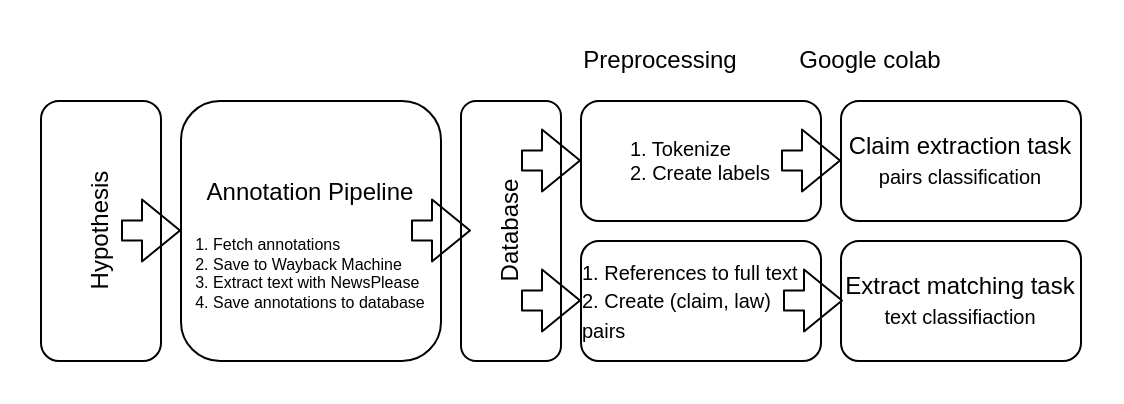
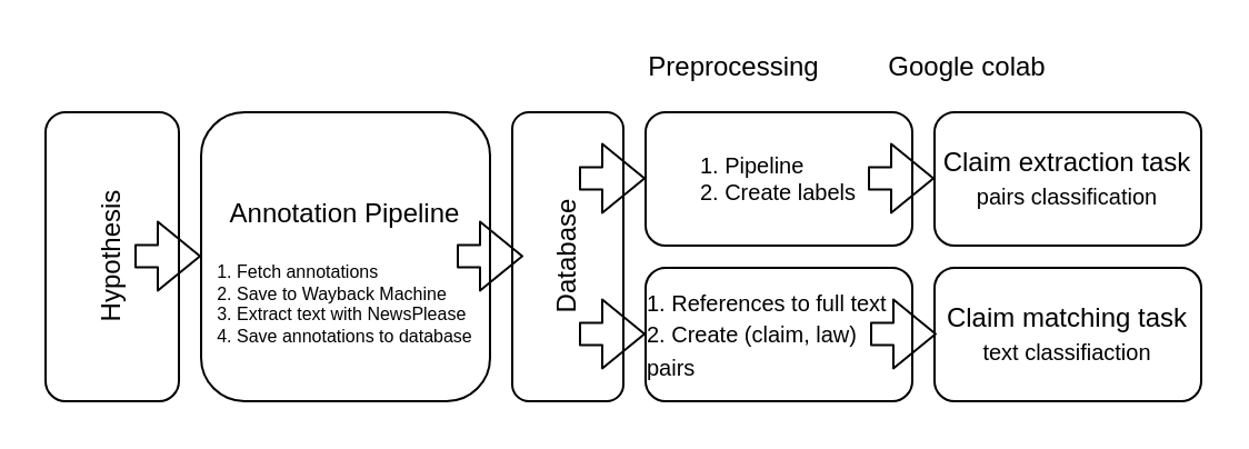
- <mxCell id="7" value="&lt;div style=&quot;font-size: 10px&quot; align=&quot;left&quot;&gt;&lt;font style=&quot;font-size: 10px&quot;&gt;1. Tokenize&lt;/font&gt;&lt;/div&gt;&lt;div style=&quot;font-size: 10px&quot; align=&quot;left&quot;&gt;&lt;font style=&quot;font-size: 10px&quot;&gt;2. Create labels&lt;/font&gt;&lt;br&gt;&lt;/div&gt;" style="rounded=1;whiteSpace=wrap;html=1;" vertex="1" parent="1"><mxGeometry x="290" y="50" width="120" height="60" as="geometry" /></mxCell>
+ <mxCell id="7" value="&lt;div style=&quot;font-size: 10px&quot; align=&quot;left&quot;&gt;&lt;font style=&quot;font-size: 10px&quot;&gt;1. Pipeline&lt;/font&gt;&lt;/div&gt;&lt;div style=&quot;font-size: 10px&quot; align=&quot;left&quot;&gt;&lt;font style=&quot;font-size: 10px&quot;&gt;2. Create labels&lt;/font&gt;&lt;br&gt;&lt;/div&gt;" style="rounded=1;whiteSpace=wrap;html=1;" vertex="1" parent="1"><mxGeometry x="290" y="50" width="120" height="60" as="geometry" /></mxCell>
- <mxCell id="11" value="&lt;div&gt;Extract matching task&lt;/div&gt;&lt;div&gt;&lt;font style=&quot;font-size: 10px&quot;&gt;text classifiaction&lt;/font&gt;&lt;br&gt;&lt;/div&gt;" style="rounded=1;whiteSpace=wrap;html=1;" vertex="1" parent="1"><mxGeometry x="420" y="120" width="120" height="60" as="geometry" /></mxCell>
+ <mxCell id="11" value="&lt;div&gt;Claim matching task&lt;/div&gt;&lt;div&gt;&lt;font style=&quot;font-size: 10px&quot;&gt;text classifiaction&lt;/font&gt;&lt;br&gt;&lt;/div&gt;" style="rounded=1;whiteSpace=wrap;html=1;" vertex="1" parent="1"><mxGeometry x="420" y="120" width="120" height="60" as="geometry" /></mxCell>
